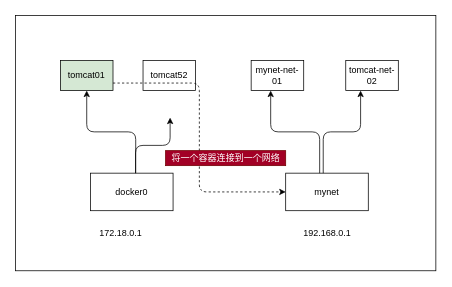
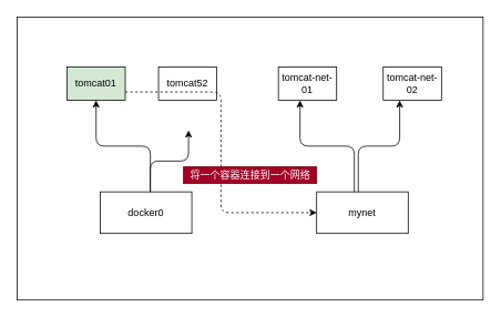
- <mxCell id="7" value="mynet-net-01" style="rounded=0;whiteSpace=wrap;html=1;" vertex="1" parent="1"><mxGeometry x="334" y="80" width="70" height="40" as="geometry" /></mxCell>
+ <mxCell id="7" value="tomcat-net-01" style="rounded=0;whiteSpace=wrap;html=1;" vertex="1" parent="1"><mxGeometry x="334" y="80" width="70" height="40" as="geometry" /></mxCell>
- <mxCell id="13" value="172.18.0.1" style="text;html=1;align=center;verticalAlign=middle;resizable=0;points=[];autosize=1;strokeColor=none;fillColor=none;" vertex="1" parent="1"><mxGeometry x="125" y="300" width="70" height="20" as="geometry" /></mxCell>
- <mxCell id="14" value="192.168.0.1" style="text;html=1;align=center;verticalAlign=middle;resizable=0;points=[];autosize=1;strokeColor=none;fillColor=none;" vertex="1" parent="1"><mxGeometry x="395" y="300" width="80" height="20" as="geometry" /></mxCell>
